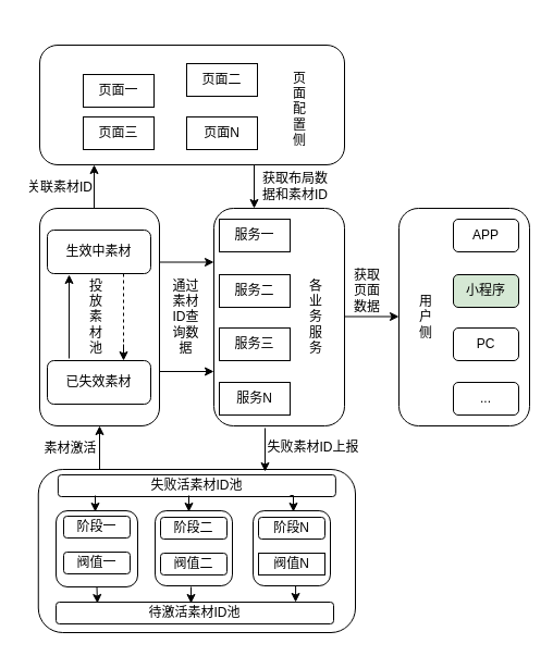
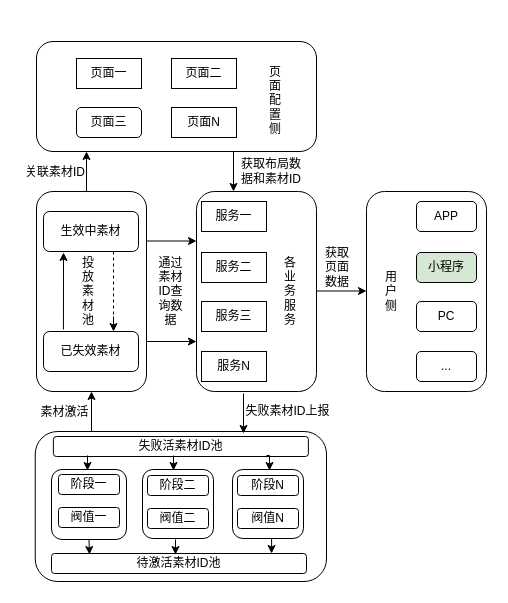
- <mxCell id="24" value="页面一" style="rounded=0;whiteSpace=wrap;html=1;" parent="1" vertex="1"><mxGeometry x="76" y="68" width="65" height="30" as="geometry" /></mxCell>
+ <mxCell id="24" value="页面一" style="rounded=0;whiteSpace=wrap;html=1;" parent="1" vertex="1"><mxGeometry x="76" y="58" width="65" height="30" as="geometry" /></mxCell>
- <mxCell id="25" value="页面三" style="rounded=0;whiteSpace=wrap;html=1;" parent="1" vertex="1"><mxGeometry x="76" y="107" width="65" height="30" as="geometry" /></mxCell>
+ <mxCell id="25" value="页面三" style="whiteSpace=wrap;html=1;rounded=1;" parent="1" vertex="1"><mxGeometry x="76" y="107" width="65" height="30" as="geometry" /></mxCell>
- <mxCell id="49" value="阀值N" style="whiteSpace=wrap;html=1;rounded=0;" vertex="1" parent="1"><mxGeometry x="237" y="508" width="61" height="20" as="geometry" /></mxCell>
+ <mxCell id="49" value="阀值N" style="rounded=1;whiteSpace=wrap;html=1;" vertex="1" parent="1"><mxGeometry x="237" y="508" width="61" height="20" as="geometry" /></mxCell>
